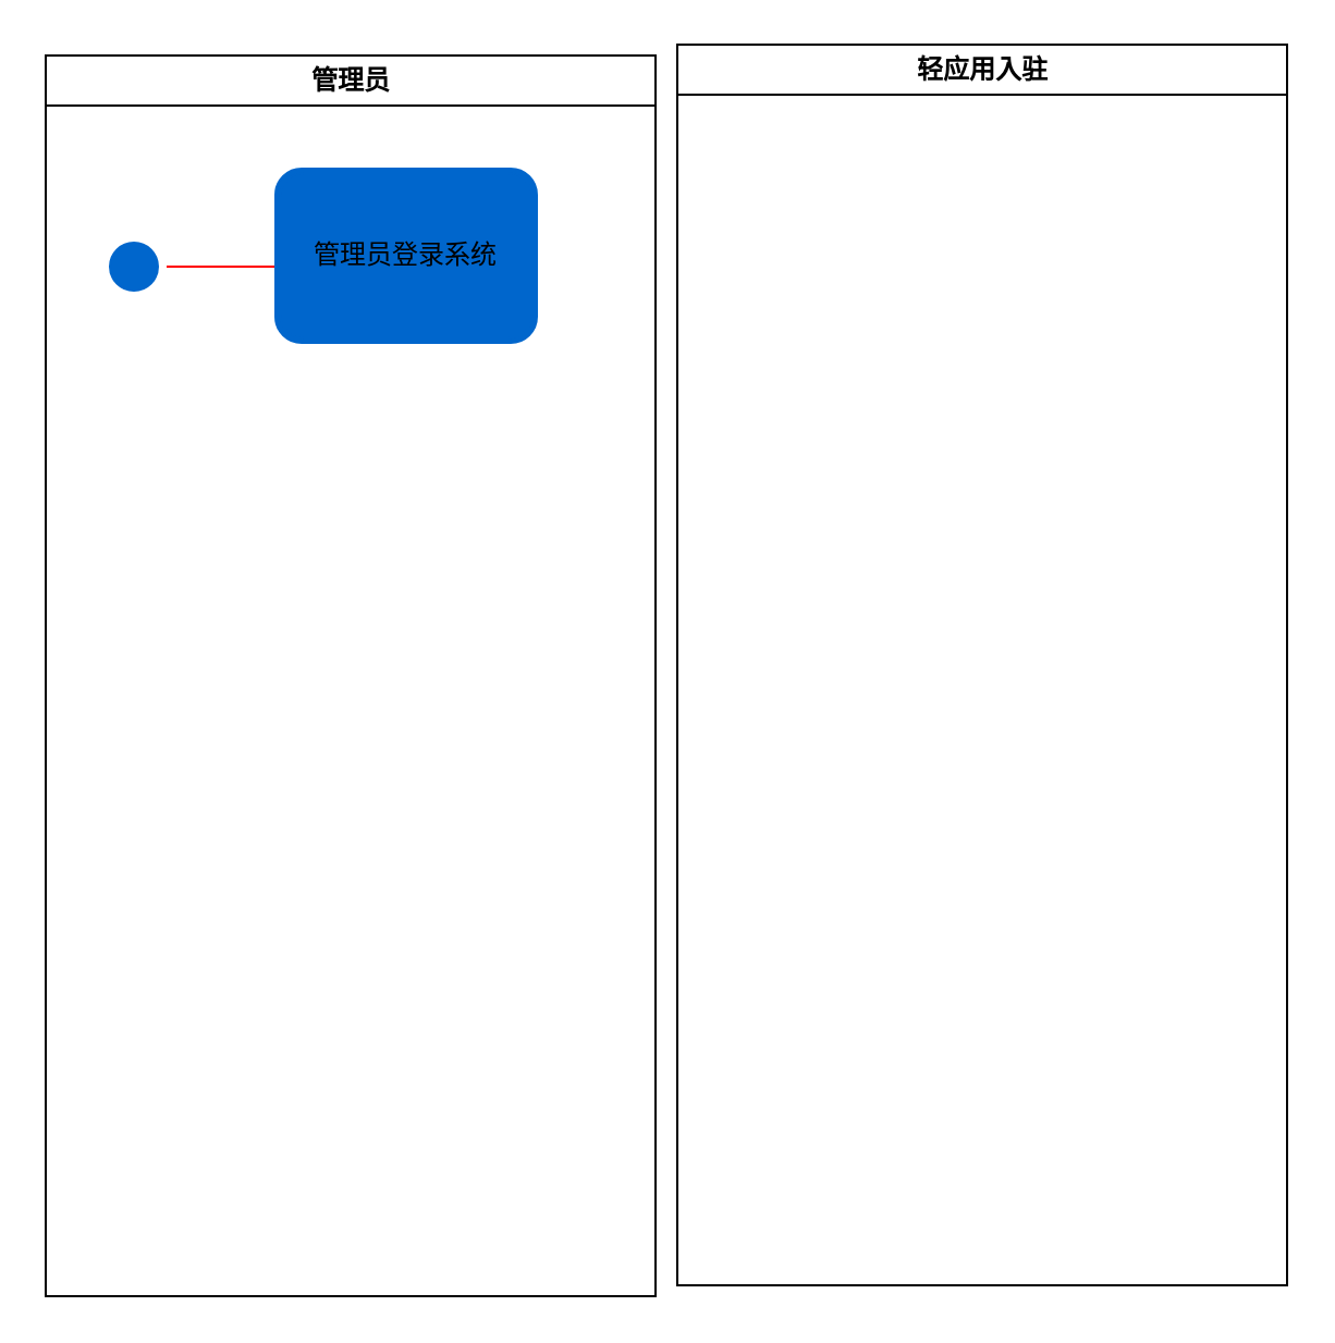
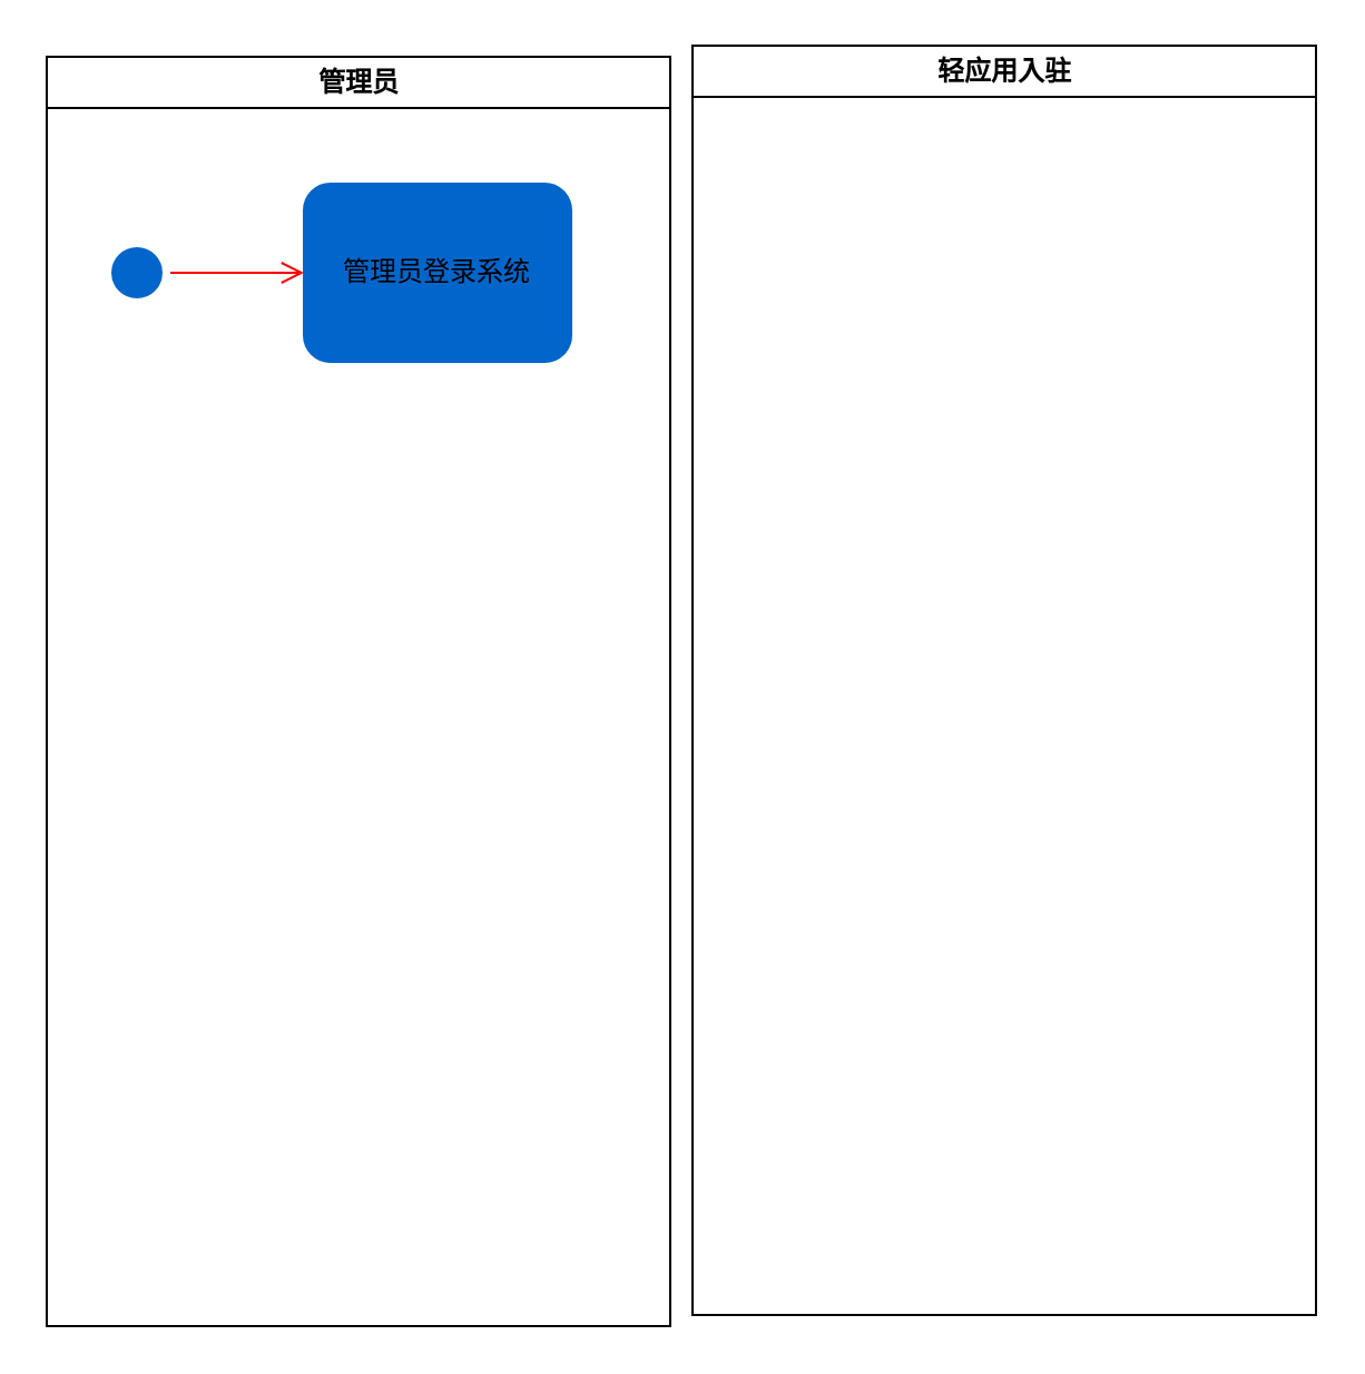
- <mxCell id="5" value="管理员登录系统" style="shape=ext;double=1;rounded=1;whiteSpace=wrap;html=1;strokeColor=#0066CC;fillColor=#0066CC;" vertex="1" parent="2"><mxGeometry x="105.5" y="52" width="120" height="80" as="geometry" /></mxCell>
+ <mxCell id="5" value="管理员登录系统" style="shape=ext;double=1;rounded=1;whiteSpace=wrap;html=1;strokeColor=#0066CC;fillColor=#0066CC;" vertex="1" parent="2"><mxGeometry x="115.5" y="57" width="120" height="80" as="geometry" /></mxCell>
